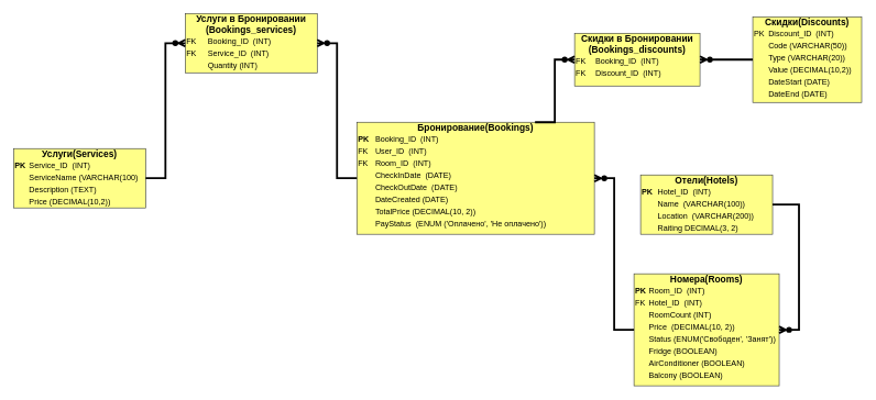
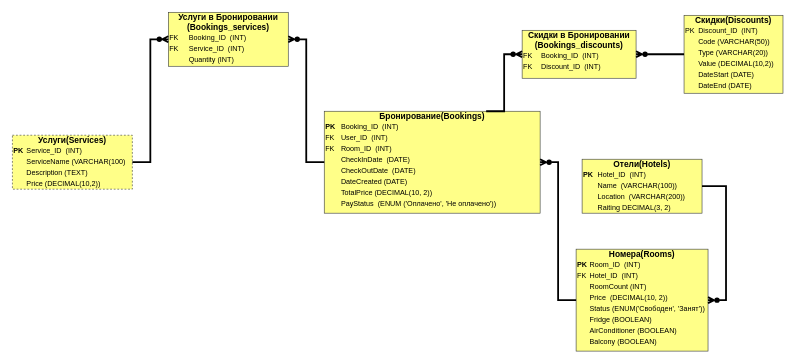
- <mxCell id="7" value="&lt;div align=&quot;center&quot;&gt;&lt;b&gt;&lt;font style=&quot;font-size: 14px;&quot;&gt;Услуги(Services)&lt;/font&gt;&lt;/b&gt;&lt;/div&gt;&lt;table style=&quot;width:100%;font-size:1em;&quot; cellpadding=&quot;2&quot; cellspacing=&quot;0&quot;&gt;&lt;tbody&gt;&lt;tr&gt;&lt;td&gt;&lt;b&gt;PK&lt;/b&gt;&lt;/td&gt;&lt;td&gt;Service_ID&amp;nbsp; (INT)&lt;/td&gt;&lt;/tr&gt;&lt;tr&gt;&lt;td&gt;&lt;br&gt;&lt;/td&gt;&lt;td&gt;ServiceName (VARCHAR(100)&lt;/td&gt;&lt;/tr&gt;&lt;tr&gt;&lt;td&gt;&lt;br&gt;&lt;/td&gt;&lt;td&gt;Description (TEXT)&lt;/td&gt;&lt;/tr&gt;&lt;tr&gt;&lt;td&gt;&lt;br&gt;&lt;/td&gt;&lt;td&gt;Price (DECIMAL(10,2))&lt;/td&gt;&lt;/tr&gt;&lt;tr&gt;&lt;td&gt;&amp;nbsp;&lt;br&gt;&lt;/td&gt;&lt;td&gt;&lt;br&gt;&lt;/td&gt;&lt;/tr&gt;&lt;tr&gt;&lt;td&gt;&lt;br&gt;&lt;/td&gt;&lt;td&gt;&lt;br&gt;&lt;/td&gt;&lt;/tr&gt;&lt;tr&gt;&lt;td&gt;&lt;br&gt;&lt;/td&gt;&lt;td&gt;&lt;br&gt;&lt;/td&gt;&lt;/tr&gt;&lt;tr&gt;&lt;td&gt;&lt;br&gt;&lt;/td&gt;&lt;td&gt;&lt;br&gt;&lt;/td&gt;&lt;/tr&gt;&lt;tr&gt;&lt;td&gt;&lt;br&gt;&lt;/td&gt;&lt;td&gt;&lt;br&gt;&lt;/td&gt;&lt;/tr&gt;&lt;tr&gt;&lt;td&gt;&lt;br&gt;&lt;/td&gt;&lt;td&gt;&lt;br&gt;&lt;/td&gt;&lt;/tr&gt;&lt;/tbody&gt;&lt;/table&gt;" style="verticalAlign=top;align=left;overflow=fill;html=1;whiteSpace=wrap;fillColor=#ffff88;strokeColor=#36393d;movable=1;resizable=1;rotatable=1;deletable=1;editable=1;locked=0;connectable=1;" parent="1" vertex="1"><mxGeometry x="20" y="225" width="200" height="90" as="geometry" /></mxCell>
+ <mxCell id="7" value="&lt;div align=&quot;center&quot;&gt;&lt;b&gt;&lt;font style=&quot;font-size: 14px;&quot;&gt;Услуги(Services)&lt;/font&gt;&lt;/b&gt;&lt;/div&gt;&lt;table style=&quot;width:100%;font-size:1em;&quot; cellpadding=&quot;2&quot; cellspacing=&quot;0&quot;&gt;&lt;tbody&gt;&lt;tr&gt;&lt;td&gt;&lt;b&gt;PK&lt;/b&gt;&lt;/td&gt;&lt;td&gt;Service_ID&amp;nbsp; (INT)&lt;/td&gt;&lt;/tr&gt;&lt;tr&gt;&lt;td&gt;&lt;br&gt;&lt;/td&gt;&lt;td&gt;ServiceName (VARCHAR(100)&lt;/td&gt;&lt;/tr&gt;&lt;tr&gt;&lt;td&gt;&lt;br&gt;&lt;/td&gt;&lt;td&gt;Description (TEXT)&lt;/td&gt;&lt;/tr&gt;&lt;tr&gt;&lt;td&gt;&lt;br&gt;&lt;/td&gt;&lt;td&gt;Price (DECIMAL(10,2))&lt;/td&gt;&lt;/tr&gt;&lt;tr&gt;&lt;td&gt;&amp;nbsp;&lt;br&gt;&lt;/td&gt;&lt;td&gt;&lt;br&gt;&lt;/td&gt;&lt;/tr&gt;&lt;tr&gt;&lt;td&gt;&lt;br&gt;&lt;/td&gt;&lt;td&gt;&lt;br&gt;&lt;/td&gt;&lt;/tr&gt;&lt;tr&gt;&lt;td&gt;&lt;br&gt;&lt;/td&gt;&lt;td&gt;&lt;br&gt;&lt;/td&gt;&lt;/tr&gt;&lt;tr&gt;&lt;td&gt;&lt;br&gt;&lt;/td&gt;&lt;td&gt;&lt;br&gt;&lt;/td&gt;&lt;/tr&gt;&lt;tr&gt;&lt;td&gt;&lt;br&gt;&lt;/td&gt;&lt;td&gt;&lt;br&gt;&lt;/td&gt;&lt;/tr&gt;&lt;tr&gt;&lt;td&gt;&lt;br&gt;&lt;/td&gt;&lt;td&gt;&lt;br&gt;&lt;/td&gt;&lt;/tr&gt;&lt;/tbody&gt;&lt;/table&gt;" style="verticalAlign=top;align=left;overflow=fill;html=1;whiteSpace=wrap;fillColor=#ffff88;strokeColor=#36393d;movable=1;resizable=1;rotatable=1;deletable=1;editable=1;locked=0;connectable=1;dashed=1;" parent="1" vertex="1"><mxGeometry x="20" y="225" width="200" height="90" as="geometry" /></mxCell>
